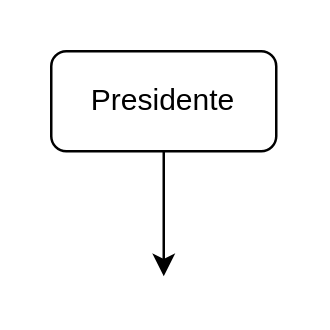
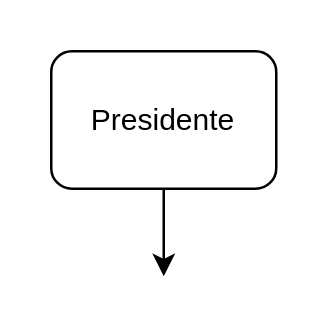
- <mxCell id="3" value="Presidente" style="rounded=1;whiteSpace=wrap;html=1;" vertex="1" parent="1"><mxGeometry x="20" y="20" width="90" height="40" as="geometry" /></mxCell>
+ <mxCell id="3" value="Presidente" style="rounded=1;whiteSpace=wrap;html=1;" vertex="1" parent="1"><mxGeometry x="20" y="20" width="90" height="55" as="geometry" /></mxCell>
